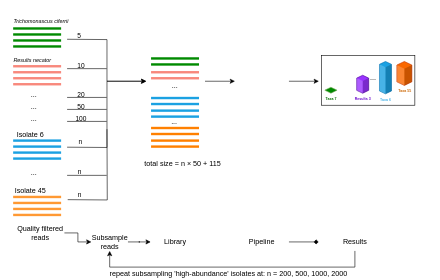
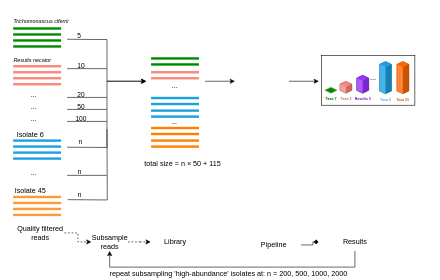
- <mxCell id="42" value="&lt;font color=&quot;#cc6600&quot;&gt;Taxa 55&lt;/font&gt;" style="verticalLabelPosition=bottom;verticalAlign=top;html=1;shape=mxgraph.infographic.shadedCube;isoAngle=15;fillColor=#fa6800;strokeColor=#C73500;fontStyle=1;fontColor=#000000;fontSize=6;shadow=0;rounded=0;align=center;fontFamily=Helvetica;" vertex="1" parent="36"><mxGeometry x="120" y="7" width="25" height="40" as="geometry" /></mxCell>
+ <mxCell id="42" value="&lt;font color=&quot;#cc6600&quot;&gt;Taxa 55&lt;/font&gt;" style="verticalLabelPosition=bottom;verticalAlign=top;html=1;shape=mxgraph.infographic.shadedCube;isoAngle=15;fillColor=#fa6800;strokeColor=#C73500;fontStyle=1;fontColor=#000000;fontSize=6;shadow=0;rounded=0;align=center;fontFamily=Helvetica;" vertex="1" parent="36"><mxGeometry x="120" y="7" width="20" height="54" as="geometry" /></mxCell>
+ <mxCell id="39" value="&lt;font color=&quot;#c56c62&quot;&gt;Taxa 2&lt;/font&gt;" style="verticalLabelPosition=bottom;verticalAlign=top;html=1;shape=mxgraph.infographic.shadedCube;isoAngle=15;fillColor=#f7877b;strokeColor=#b85450;fontStyle=1;fontSize=6;shadow=0;rounded=0;align=center;fontFamily=Helvetica;" parent="36" vertex="1"><mxGeometry x="25" y="40" width="20" height="20" as="geometry" /></mxCell>
- <mxCell id="22" style="edgeStyle=orthogonalEdgeStyle;rounded=0;orthogonalLoop=1;jettySize=auto;html=1;exitX=1;exitY=0.5;exitDx=0;exitDy=0;fontFamily=Helvetica;fontSize=12;fontColor=#ffffff;" parent="1" source="23" target="51" edge="1"><mxGeometry relative="1" as="geometry" /></mxCell>
+ <mxCell id="22" style="edgeStyle=orthogonalEdgeStyle;rounded=0;orthogonalLoop=1;jettySize=auto;html=1;exitX=1;exitY=0.5;exitDx=0;exitDy=0;fontFamily=Helvetica;fontSize=12;fontColor=#ffffff;dashed=1;" parent="1" source="23" target="51" edge="1"><mxGeometry relative="1" as="geometry" /></mxCell>
- <mxCell id="50" style="edgeStyle=orthogonalEdgeStyle;rounded=0;orthogonalLoop=1;jettySize=auto;html=1;exitX=1;exitY=0.5;exitDx=0;exitDy=0;fontFamily=Helvetica;fontSize=12;fontColor=#ffffff;" parent="1" source="51" target="31" edge="1"><mxGeometry relative="1" as="geometry" /></mxCell>
+ <mxCell id="50" style="edgeStyle=orthogonalEdgeStyle;rounded=0;orthogonalLoop=1;jettySize=auto;html=1;exitX=1;exitY=0.5;exitDx=0;exitDy=0;fontFamily=Helvetica;fontSize=12;fontColor=#ffffff;dashed=1;" parent="1" source="51" target="31" edge="1"><mxGeometry relative="1" as="geometry" /></mxCell>
- <mxCell id="35" value="Pipeline" style="text;html=1;align=center;verticalAlign=middle;whiteSpace=wrap;rounded=0;fontFamily=Helvetica;fontSize=12;" parent="1" vertex="1"><mxGeometry x="391" y="388" width="90" height="30" as="geometry" /></mxCell>
+ <mxCell id="35" value="Pipeline" style="text;html=1;align=center;verticalAlign=middle;whiteSpace=wrap;rounded=0;fontFamily=Helvetica;fontSize=12;" parent="1" vertex="1"><mxGeometry x="411" y="393" width="90" height="30" as="geometry" /></mxCell>
